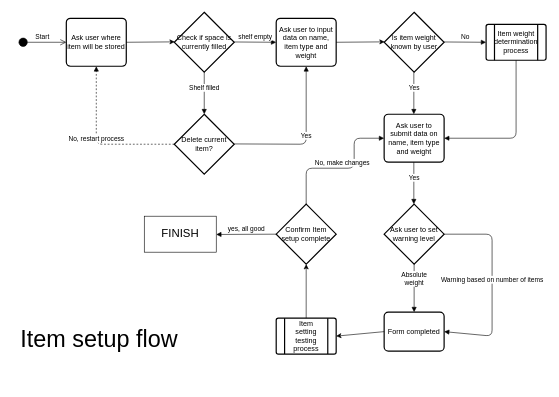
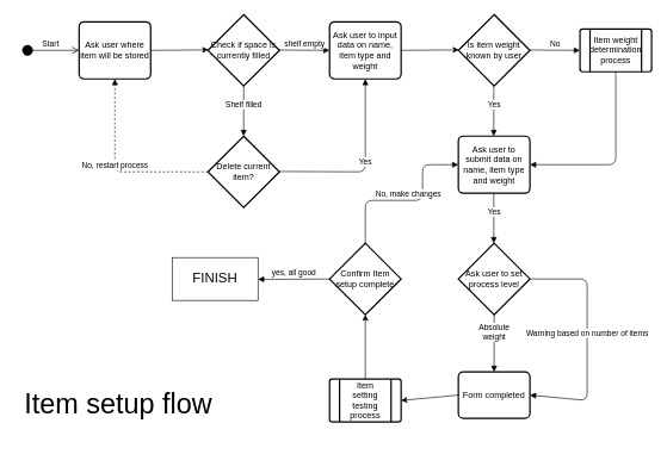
- <mxCell id="21" value="Ask user to set warning level" style="strokeWidth=2;html=1;shape=mxgraph.flowchart.decision;whiteSpace=wrap;" parent="1" vertex="1"><mxGeometry x="640" y="340" width="100" height="100" as="geometry" /></mxCell>
+ <mxCell id="21" value="Ask user to set process level" style="strokeWidth=2;html=1;shape=mxgraph.flowchart.decision;whiteSpace=wrap;" parent="1" vertex="1"><mxGeometry x="640" y="340" width="100" height="100" as="geometry" /></mxCell>
